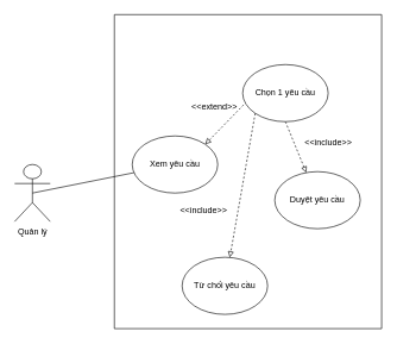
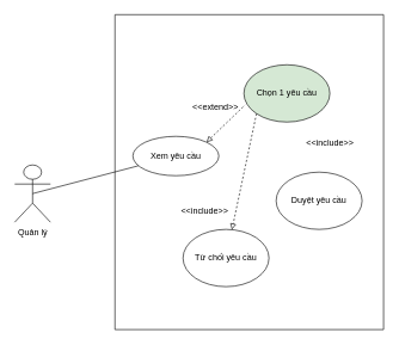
- <mxCell id="7" value="Chọn 1 yêu cầu" style="ellipse;whiteSpace=wrap;html=1;" vertex="1" parent="2"><mxGeometry x="180" y="70" width="120" height="80" as="geometry" /></mxCell>
+ <mxCell id="7" value="Chọn 1 yêu cầu" style="ellipse;whiteSpace=wrap;html=1;fillColor=#d5e8d4;" vertex="1" parent="2"><mxGeometry x="180" y="70" width="120" height="80" as="geometry" /></mxCell>
- <mxCell id="5" style="edgeStyle=none;rounded=0;orthogonalLoop=1;jettySize=auto;html=1;exitX=0.5;exitY=1;exitDx=0;exitDy=0;dashed=1;startArrow=none;startFill=0;endArrow=block;endFill=0;" edge="1" parent="2" source="7" target="8"><mxGeometry relative="1" as="geometry" /></mxCell>
- <mxCell id="4" value="Xem yêu cầu" style="ellipse;whiteSpace=wrap;html=1;" vertex="1" parent="2"><mxGeometry x="25" y="170" width="120" height="80" as="geometry" /></mxCell>
+ <mxCell id="4" value="Xem yêu cầu" style="ellipse;whiteSpace=wrap;html=1;" vertex="1" parent="2"><mxGeometry x="25" y="170" width="120" height="55" as="geometry" /></mxCell>
- <mxCell id="9" value="Từ chối yêu cầu" style="ellipse;whiteSpace=wrap;html=1;" vertex="1" parent="2"><mxGeometry x="95" y="340" width="120" height="80" as="geometry" /></mxCell>
+ <mxCell id="9" value="Từ chối yêu cầu" style="ellipse;whiteSpace=wrap;html=1;" vertex="1" parent="2"><mxGeometry x="95" y="300" width="120" height="80" as="geometry" /></mxCell>
